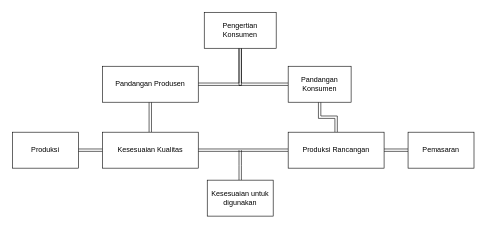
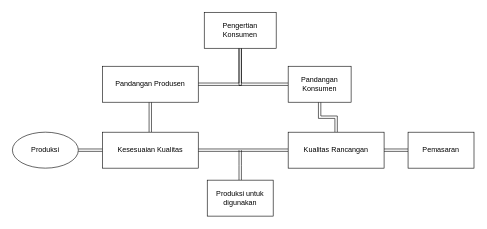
- <mxCell id="17" value="Produksi" style="rounded=0;whiteSpace=wrap;html=1;" vertex="1" parent="1"><mxGeometry x="20" y="220" width="110" height="60" as="geometry" /></mxCell>
+ <mxCell id="17" value="Produksi" style="ellipse;whiteSpace=wrap;html=1;" vertex="1" parent="1"><mxGeometry x="20" y="220" width="110" height="60" as="geometry" /></mxCell>
- <mxCell id="12" value="Produksi Rancangan" style="rounded=0;whiteSpace=wrap;html=1;" vertex="1" parent="1"><mxGeometry x="480" y="220" width="160" height="60" as="geometry" /></mxCell>
+ <mxCell id="12" value="Kualitas Rancangan" style="rounded=0;whiteSpace=wrap;html=1;" vertex="1" parent="1"><mxGeometry x="480" y="220" width="160" height="60" as="geometry" /></mxCell>
- <mxCell id="15" value="Kesesuaian untuk digunakan" style="rounded=0;whiteSpace=wrap;html=1;" vertex="1" parent="1"><mxGeometry x="345" y="300" width="110" height="60" as="geometry" /></mxCell>
+ <mxCell id="15" value="Produksi untuk digunakan" style="rounded=0;whiteSpace=wrap;html=1;" vertex="1" parent="1"><mxGeometry x="345" y="300" width="110" height="60" as="geometry" /></mxCell>
